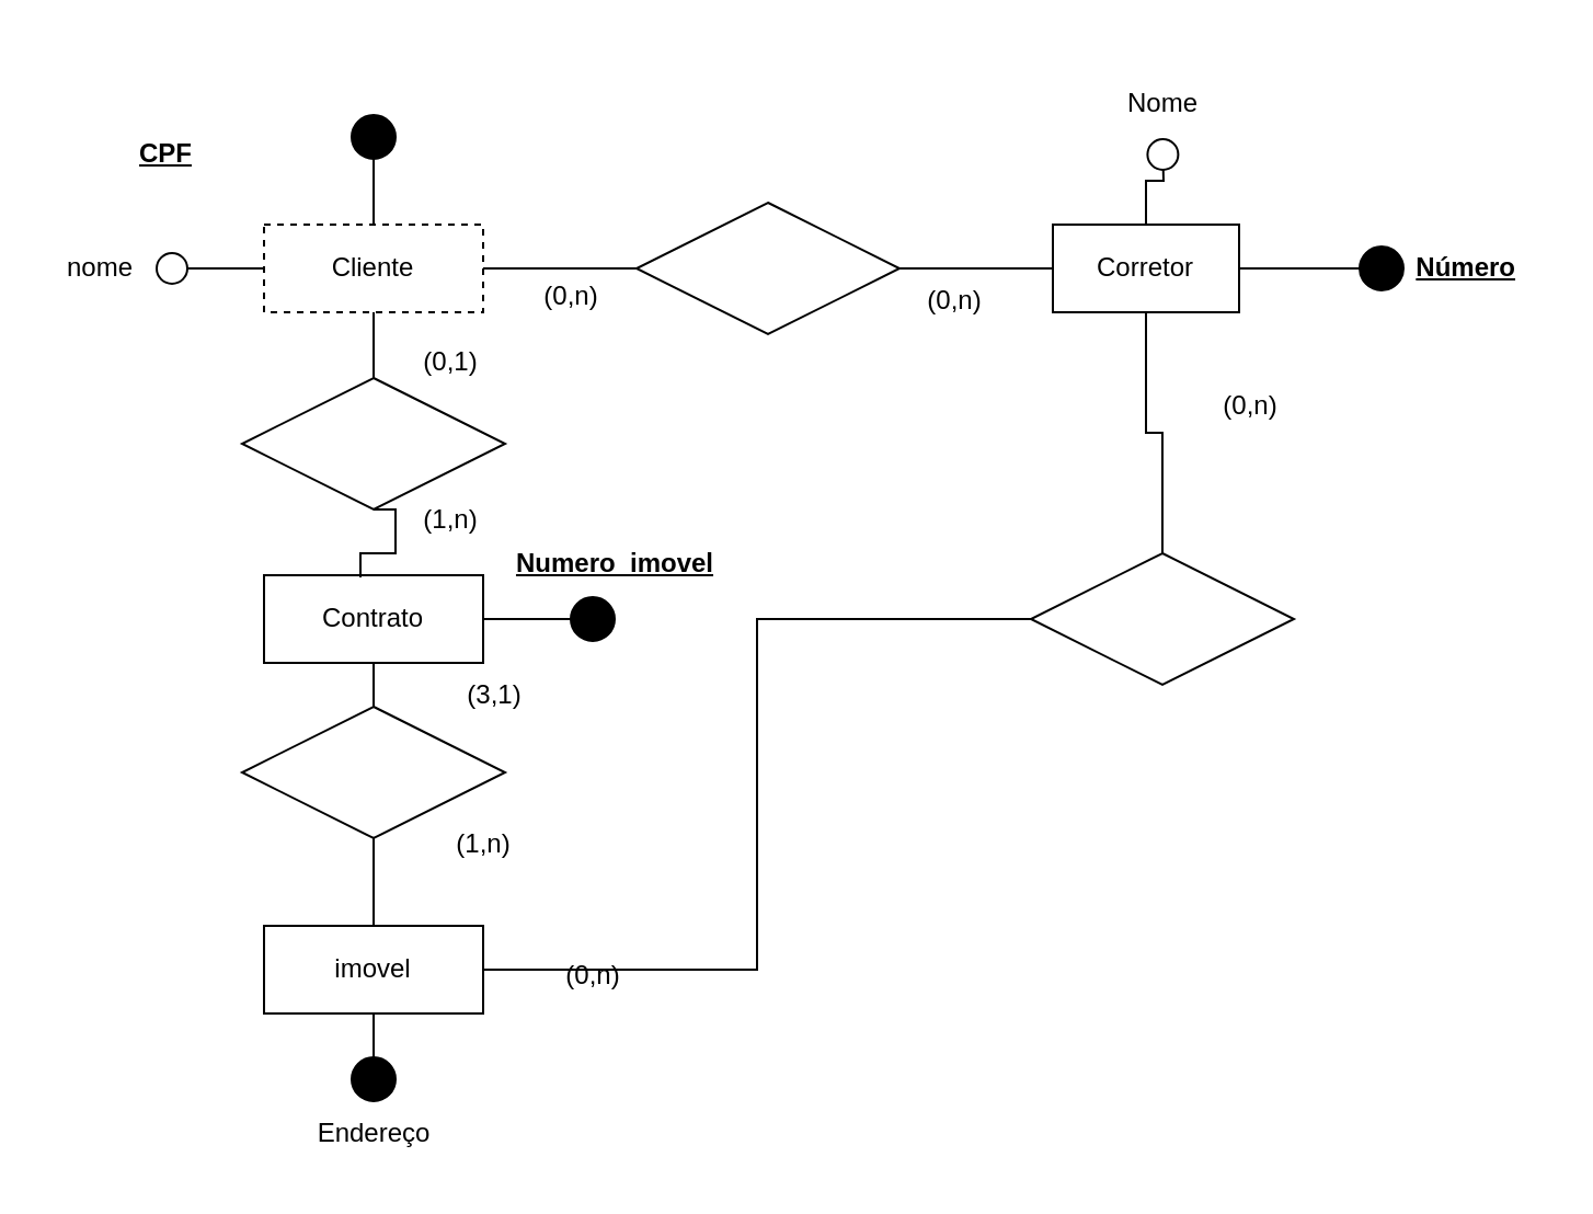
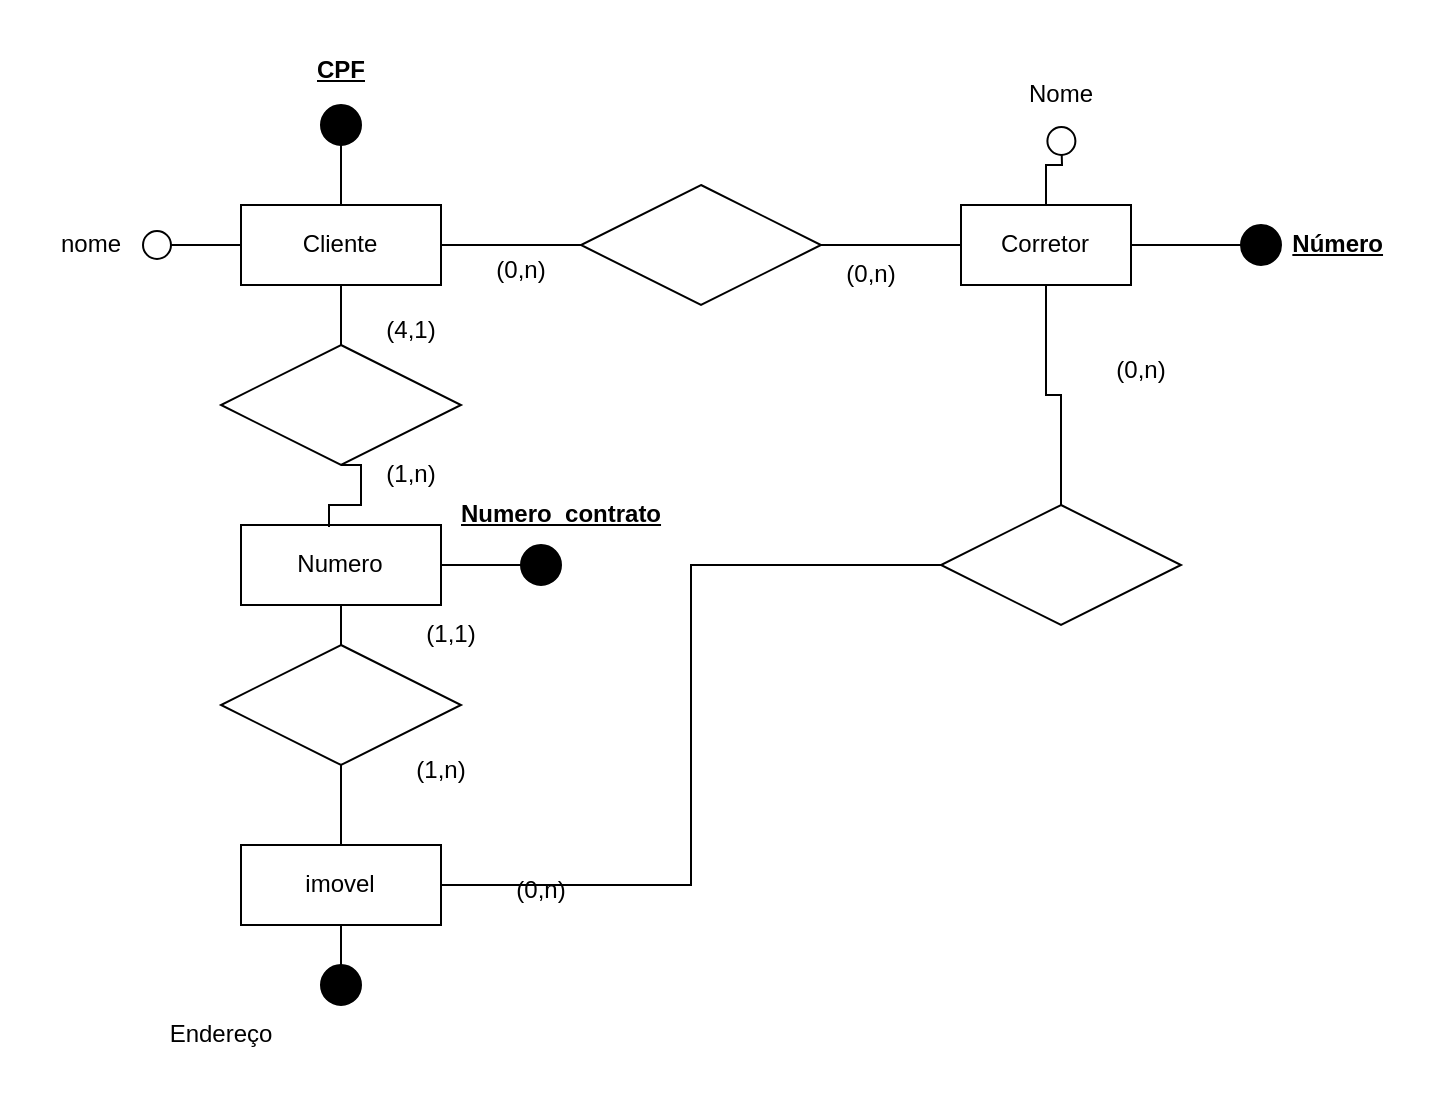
- <mxCell id="36" value="&lt;u&gt;&lt;b&gt;CPF&lt;/b&gt;&lt;/u&gt;" style="text;html=1;align=center;verticalAlign=middle;resizable=0;points=[];autosize=1;strokeColor=none;fillColor=none;" vertex="1" parent="1"><mxGeometry x="50" y="55" width="50" height="30" as="geometry" /></mxCell>
+ <mxCell id="36" value="&lt;u&gt;&lt;b&gt;CPF&lt;/b&gt;&lt;/u&gt;" style="text;html=1;align=center;verticalAlign=middle;resizable=0;points=[];autosize=1;strokeColor=none;fillColor=none;" vertex="1" parent="1"><mxGeometry x="145" y="20" width="50" height="30" as="geometry" /></mxCell>
- <mxCell id="6" value="Cliente" style="whiteSpace=wrap;html=1;align=center;dashed=1;" vertex="1" parent="1"><mxGeometry x="120" y="102" width="100" height="40" as="geometry" /></mxCell>
+ <mxCell id="6" value="Cliente" style="whiteSpace=wrap;html=1;align=center;" vertex="1" parent="1"><mxGeometry x="120" y="102" width="100" height="40" as="geometry" /></mxCell>
- <mxCell id="25" value="(0,1)" style="text;html=1;align=center;verticalAlign=middle;resizable=0;points=[];autosize=1;strokeColor=none;fillColor=none;" vertex="1" parent="1"><mxGeometry x="180" y="150" width="50" height="30" as="geometry" /></mxCell>
+ <mxCell id="25" value="(4,1)" style="text;html=1;align=center;verticalAlign=middle;resizable=0;points=[];autosize=1;strokeColor=none;fillColor=none;" vertex="1" parent="1"><mxGeometry x="180" y="150" width="50" height="30" as="geometry" /></mxCell>
- <mxCell id="38" value="&lt;b&gt;&lt;u&gt;Numero_imovel&lt;/u&gt;&lt;/b&gt;" style="text;html=1;align=center;verticalAlign=middle;resizable=0;points=[];autosize=1;strokeColor=none;fillColor=none;" vertex="1" parent="1"><mxGeometry x="220" y="242" width="120" height="30" as="geometry" /></mxCell>
+ <mxCell id="38" value="&lt;b&gt;&lt;u&gt;Numero_contrato&lt;/u&gt;&lt;/b&gt;" style="text;html=1;align=center;verticalAlign=middle;resizable=0;points=[];autosize=1;strokeColor=none;fillColor=none;" vertex="1" parent="1"><mxGeometry x="220" y="242" width="120" height="30" as="geometry" /></mxCell>
- <mxCell id="16" value="Contrato" style="whiteSpace=wrap;html=1;align=center;" vertex="1" parent="1"><mxGeometry x="120" y="262" width="100" height="40" as="geometry" /></mxCell>
+ <mxCell id="16" value="Numero" style="whiteSpace=wrap;html=1;align=center;" vertex="1" parent="1"><mxGeometry x="120" y="262" width="100" height="40" as="geometry" /></mxCell>
- <mxCell id="28" value="(3,1)" style="text;html=1;align=center;verticalAlign=middle;resizable=0;points=[];autosize=1;strokeColor=none;fillColor=none;" vertex="1" parent="1"><mxGeometry x="200" y="302" width="50" height="30" as="geometry" /></mxCell>
+ <mxCell id="28" value="(1,1)" style="text;html=1;align=center;verticalAlign=middle;resizable=0;points=[];autosize=1;strokeColor=none;fillColor=none;" vertex="1" parent="1"><mxGeometry x="200" y="302" width="50" height="30" as="geometry" /></mxCell>
- <mxCell id="39" value="Endereço" style="text;html=1;align=center;verticalAlign=middle;resizable=0;points=[];autosize=1;strokeColor=none;fillColor=none;" vertex="1" parent="1"><mxGeometry x="135" y="502" width="70" height="30" as="geometry" /></mxCell>
+ <mxCell id="39" value="Endereço" style="text;html=1;align=center;verticalAlign=middle;resizable=0;points=[];autosize=1;strokeColor=none;fillColor=none;" vertex="1" parent="1"><mxGeometry x="75" y="502" width="70" height="30" as="geometry" /></mxCell>
